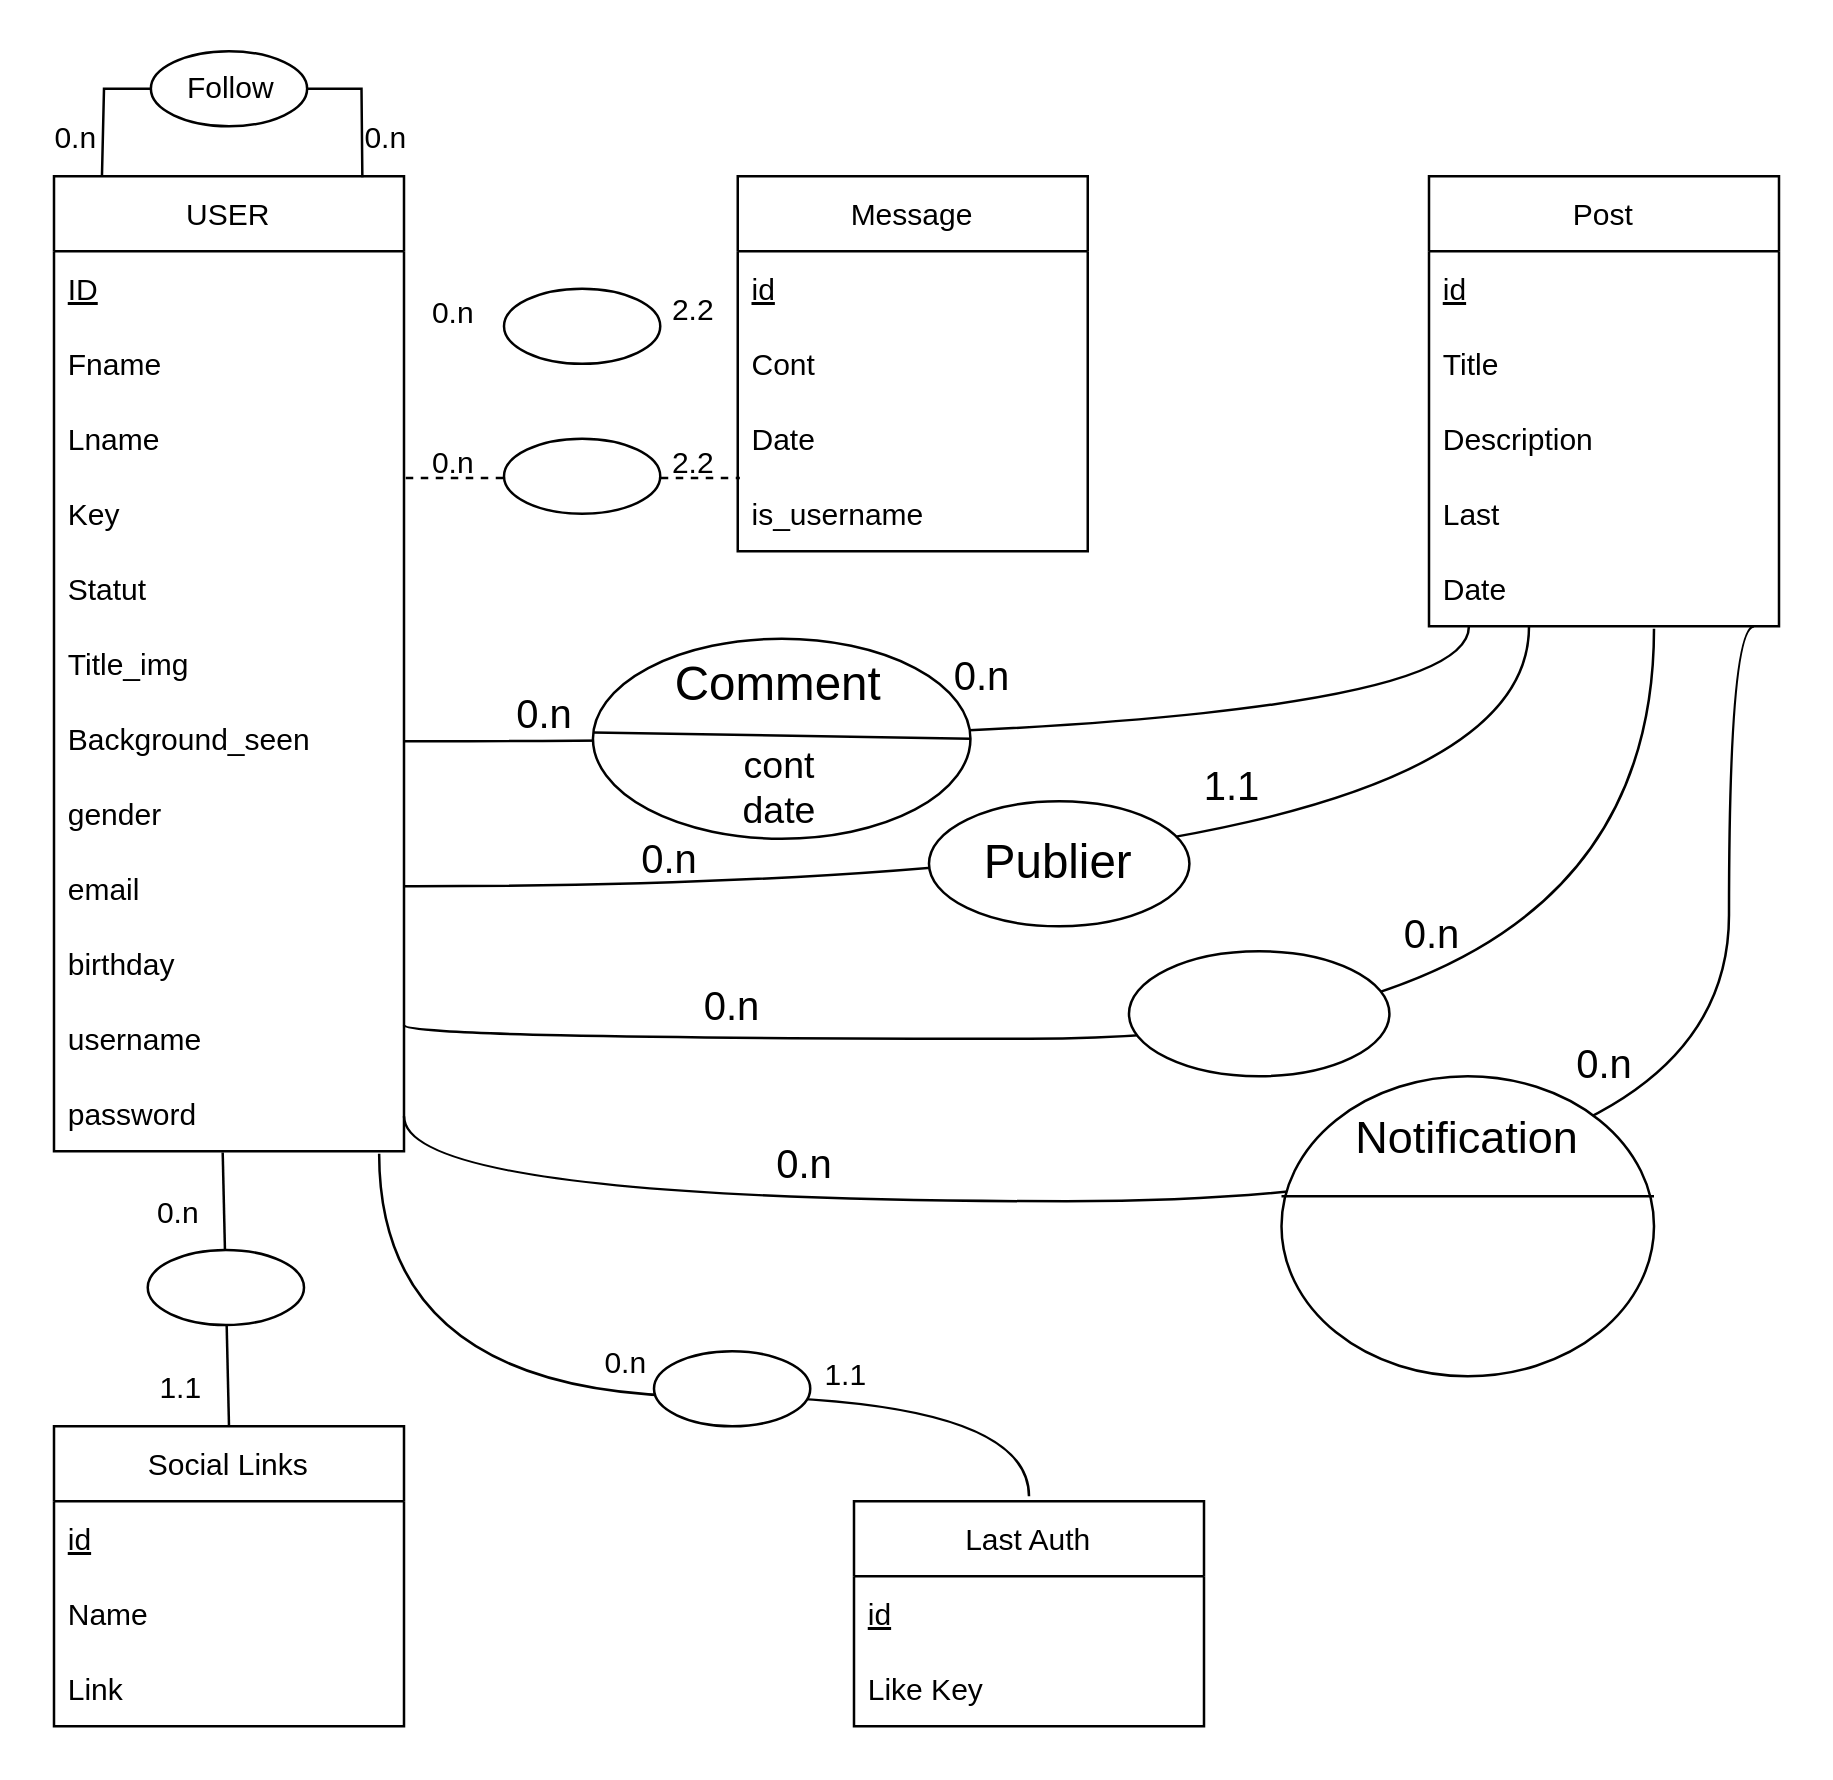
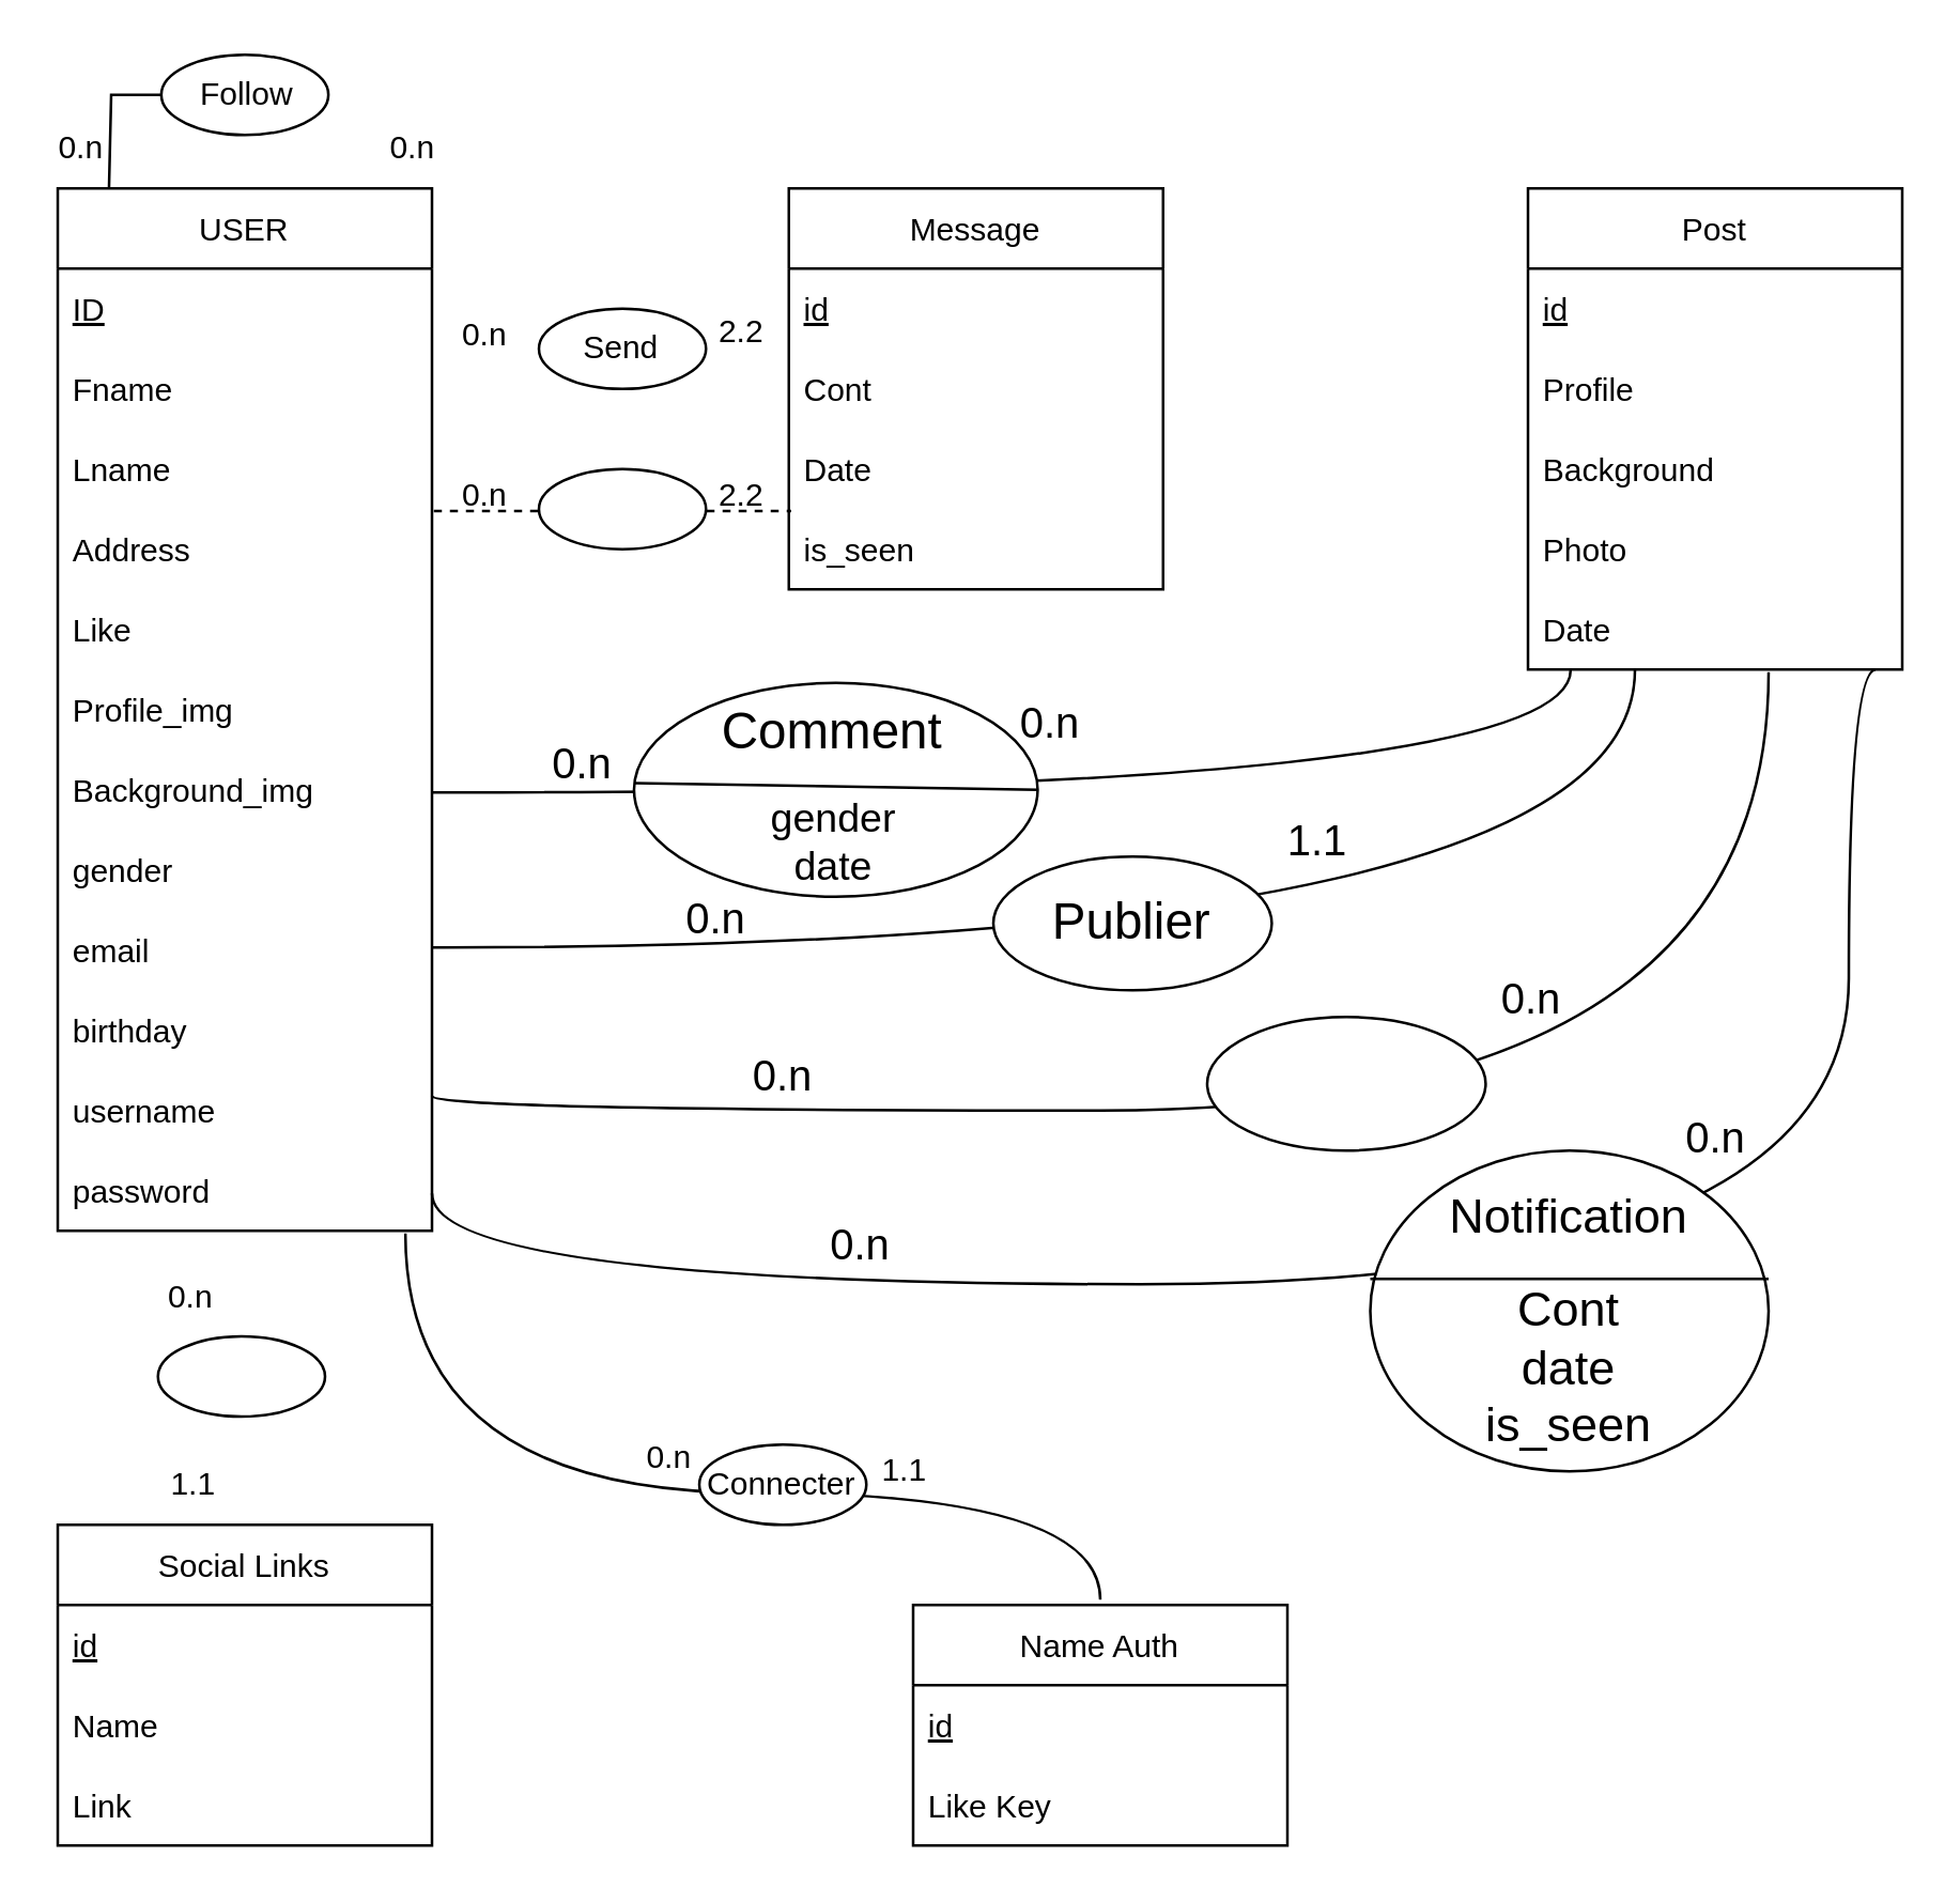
- <mxCell id="43" value="" style="endArrow=none;html=1;rounded=0;exitX=1;exitY=0.5;exitDx=0;exitDy=0;entryX=0.881;entryY=0.001;entryDx=0;entryDy=0;entryPerimeter=0;" edge="1" parent="1" source="41" target="9"><mxGeometry width="50" height="50" relative="1" as="geometry"><mxPoint x="69.75" y="45" as="sourcePoint" /><mxPoint x="50.18" y="80" as="targetPoint" /><Array as="points"><mxPoint x="144" y="35" /></Array></mxGeometry></mxCell>
+ <mxCell id="47" value="Send" style="text;html=1;strokeColor=none;fillColor=none;align=center;verticalAlign=middle;whiteSpace=wrap;rounded=0;" vertex="1" parent="1"><mxGeometry x="202.25" y="115" width="60" height="30" as="geometry" /></mxCell>
- <mxCell id="29" value="Title" style="text;strokeColor=none;fillColor=none;align=left;verticalAlign=middle;spacingLeft=4;spacingRight=4;overflow=hidden;points=[[0,0.5],[1,0.5]];portConstraint=eastwest;rotatable=0;" vertex="1" parent="27"><mxGeometry y="60" width="140" height="30" as="geometry" /></mxCell>
+ <mxCell id="29" value="Profile" style="text;strokeColor=none;fillColor=none;align=left;verticalAlign=middle;spacingLeft=4;spacingRight=4;overflow=hidden;points=[[0,0.5],[1,0.5]];portConstraint=eastwest;rotatable=0;" vertex="1" parent="27"><mxGeometry y="60" width="140" height="30" as="geometry" /></mxCell>
- <mxCell id="30" value="Description" style="text;strokeColor=none;fillColor=none;align=left;verticalAlign=middle;spacingLeft=4;spacingRight=4;overflow=hidden;points=[[0,0.5],[1,0.5]];portConstraint=eastwest;rotatable=0;" vertex="1" parent="27"><mxGeometry y="90" width="140" height="30" as="geometry" /></mxCell>
+ <mxCell id="30" value="Background" style="text;strokeColor=none;fillColor=none;align=left;verticalAlign=middle;spacingLeft=4;spacingRight=4;overflow=hidden;points=[[0,0.5],[1,0.5]];portConstraint=eastwest;rotatable=0;" vertex="1" parent="27"><mxGeometry y="90" width="140" height="30" as="geometry" /></mxCell>
- <mxCell id="13" value="Key" style="text;strokeColor=none;fillColor=none;align=left;verticalAlign=middle;spacingLeft=4;spacingRight=4;overflow=hidden;points=[[0,0.5],[1,0.5]];portConstraint=eastwest;rotatable=0;" vertex="1" parent="9"><mxGeometry y="120" width="140" height="30" as="geometry" /></mxCell>
+ <mxCell id="13" value="Address" style="text;strokeColor=none;fillColor=none;align=left;verticalAlign=middle;spacingLeft=4;spacingRight=4;overflow=hidden;points=[[0,0.5],[1,0.5]];portConstraint=eastwest;rotatable=0;" vertex="1" parent="9"><mxGeometry y="120" width="140" height="30" as="geometry" /></mxCell>
- <mxCell id="26" value="is_username" style="text;strokeColor=none;fillColor=none;align=left;verticalAlign=middle;spacingLeft=4;spacingRight=4;overflow=hidden;points=[[0,0.5],[1,0.5]];portConstraint=eastwest;rotatable=0;" vertex="1" parent="22"><mxGeometry y="120" width="140" height="30" as="geometry" /></mxCell>
+ <mxCell id="26" value="is_seen" style="text;strokeColor=none;fillColor=none;align=left;verticalAlign=middle;spacingLeft=4;spacingRight=4;overflow=hidden;points=[[0,0.5],[1,0.5]];portConstraint=eastwest;rotatable=0;" vertex="1" parent="22"><mxGeometry y="120" width="140" height="30" as="geometry" /></mxCell>
- <mxCell id="31" value="Last" style="text;strokeColor=none;fillColor=none;align=left;verticalAlign=middle;spacingLeft=4;spacingRight=4;overflow=hidden;points=[[0,0.5],[1,0.5]];portConstraint=eastwest;rotatable=0;" vertex="1" parent="27"><mxGeometry y="120" width="140" height="30" as="geometry" /></mxCell>
+ <mxCell id="31" value="Photo" style="text;strokeColor=none;fillColor=none;align=left;verticalAlign=middle;spacingLeft=4;spacingRight=4;overflow=hidden;points=[[0,0.5],[1,0.5]];portConstraint=eastwest;rotatable=0;" vertex="1" parent="27"><mxGeometry y="120" width="140" height="30" as="geometry" /></mxCell>
- <mxCell id="14" value="Statut" style="text;strokeColor=none;fillColor=none;align=left;verticalAlign=middle;spacingLeft=4;spacingRight=4;overflow=hidden;points=[[0,0.5],[1,0.5]];portConstraint=eastwest;rotatable=0;" vertex="1" parent="9"><mxGeometry y="150" width="140" height="30" as="geometry" /></mxCell>
+ <mxCell id="14" value="Like" style="text;strokeColor=none;fillColor=none;align=left;verticalAlign=middle;spacingLeft=4;spacingRight=4;overflow=hidden;points=[[0,0.5],[1,0.5]];portConstraint=eastwest;rotatable=0;" vertex="1" parent="9"><mxGeometry y="150" width="140" height="30" as="geometry" /></mxCell>
- <mxCell id="15" value="Title_img" style="text;strokeColor=none;fillColor=none;align=left;verticalAlign=middle;spacingLeft=4;spacingRight=4;overflow=hidden;points=[[0,0.5],[1,0.5]];portConstraint=eastwest;rotatable=0;" vertex="1" parent="9"><mxGeometry y="180" width="140" height="30" as="geometry" /></mxCell>
+ <mxCell id="15" value="Profile_img" style="text;strokeColor=none;fillColor=none;align=left;verticalAlign=middle;spacingLeft=4;spacingRight=4;overflow=hidden;points=[[0,0.5],[1,0.5]];portConstraint=eastwest;rotatable=0;" vertex="1" parent="9"><mxGeometry y="180" width="140" height="30" as="geometry" /></mxCell>
- <mxCell id="16" value="Background_seen" style="text;strokeColor=none;fillColor=none;align=left;verticalAlign=middle;spacingLeft=4;spacingRight=4;overflow=hidden;points=[[0,0.5],[1,0.5]];portConstraint=eastwest;rotatable=0;" vertex="1" parent="9"><mxGeometry y="210" width="140" height="30" as="geometry" /></mxCell>
+ <mxCell id="16" value="Background_img" style="text;strokeColor=none;fillColor=none;align=left;verticalAlign=middle;spacingLeft=4;spacingRight=4;overflow=hidden;points=[[0,0.5],[1,0.5]];portConstraint=eastwest;rotatable=0;" vertex="1" parent="9"><mxGeometry y="210" width="140" height="30" as="geometry" /></mxCell>
- <mxCell id="75" value="&lt;font style=&quot;font-size: 15px;&quot;&gt;cont&lt;br&gt;date&lt;br&gt;&lt;/font&gt;" style="text;html=1;strokeColor=none;fillColor=none;align=center;verticalAlign=middle;whiteSpace=wrap;rounded=0;" vertex="1" parent="1"><mxGeometry x="285.5" y="289" width="51" height="50" as="geometry" /></mxCell>
+ <mxCell id="75" value="&lt;font style=&quot;font-size: 15px;&quot;&gt;gender&lt;br&gt;date&lt;br&gt;&lt;/font&gt;" style="text;html=1;strokeColor=none;fillColor=none;align=center;verticalAlign=middle;whiteSpace=wrap;rounded=0;" vertex="1" parent="1"><mxGeometry x="285.5" y="289" width="51" height="50" as="geometry" /></mxCell>
+ <mxCell id="78" value="&lt;font style=&quot;font-size: 18px;&quot;&gt;Cont&lt;br&gt;date&lt;br&gt;is_seen&lt;br&gt;&lt;/font&gt;" style="text;html=1;strokeColor=none;fillColor=none;align=center;verticalAlign=middle;whiteSpace=wrap;rounded=0;" vertex="1" parent="1"><mxGeometry x="538.04" y="487" width="96.92" height="49.5" as="geometry" /></mxCell>
- <mxCell id="3" value="" style="endArrow=none;html=1;rounded=0;fontSize=19;curved=1;entryX=0.482;entryY=1.017;entryDx=0;entryDy=0;entryPerimeter=0;exitX=0.5;exitY=0;exitDx=0;exitDy=0;" edge="1" parent="1" source="33" target="21"><mxGeometry width="50" height="50" relative="1" as="geometry"><mxPoint x="171" y="590" as="sourcePoint" /><mxPoint x="221" y="540" as="targetPoint" /></mxGeometry></mxCell>
+ <mxCell id="64" value="Connecter" style="text;html=1;strokeColor=none;fillColor=none;align=center;verticalAlign=middle;whiteSpace=wrap;rounded=0;" vertex="1" parent="1"><mxGeometry x="262.25" y="540" width="60" height="30" as="geometry" /></mxCell>
- <mxCell id="37" value="Last Auth" style="swimlane;fontStyle=0;childLayout=stackLayout;horizontal=1;startSize=30;horizontalStack=0;resizeParent=1;resizeParentMax=0;resizeLast=0;collapsible=1;marginBottom=0;" vertex="1" parent="1"><mxGeometry x="341" y="600" width="140" height="90" as="geometry" /></mxCell>
+ <mxCell id="37" value="Name Auth" style="swimlane;fontStyle=0;childLayout=stackLayout;horizontal=1;startSize=30;horizontalStack=0;resizeParent=1;resizeParentMax=0;resizeLast=0;collapsible=1;marginBottom=0;" vertex="1" parent="1"><mxGeometry x="341" y="600" width="140" height="90" as="geometry" /></mxCell>
